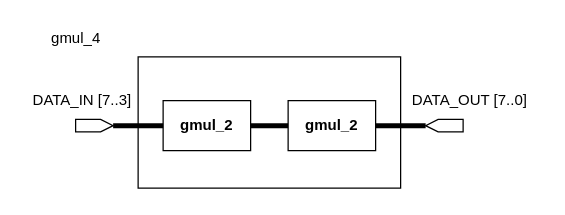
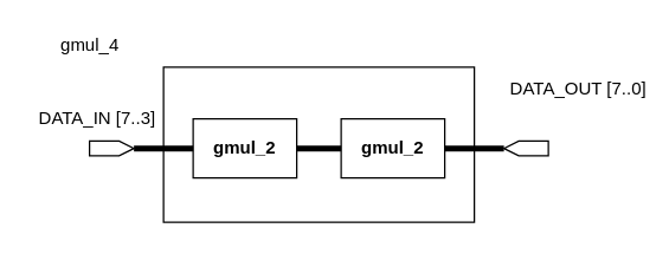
- <mxCell id="12" value="DATA_OUT [7..0]" style="text;html=1;align=center;verticalAlign=middle;resizable=0;points=[];autosize=1;strokeColor=none;" parent="1" vertex="1"><mxGeometry x="320" y="70" width="110" height="20" as="geometry" /></mxCell>
+ <mxCell id="12" value="DATA_OUT [7..0]" style="text;html=1;align=center;verticalAlign=middle;resizable=0;points=[];autosize=1;strokeColor=none;" parent="1" vertex="1"><mxGeometry x="335" y="50" width="110" height="20" as="geometry" /></mxCell>
